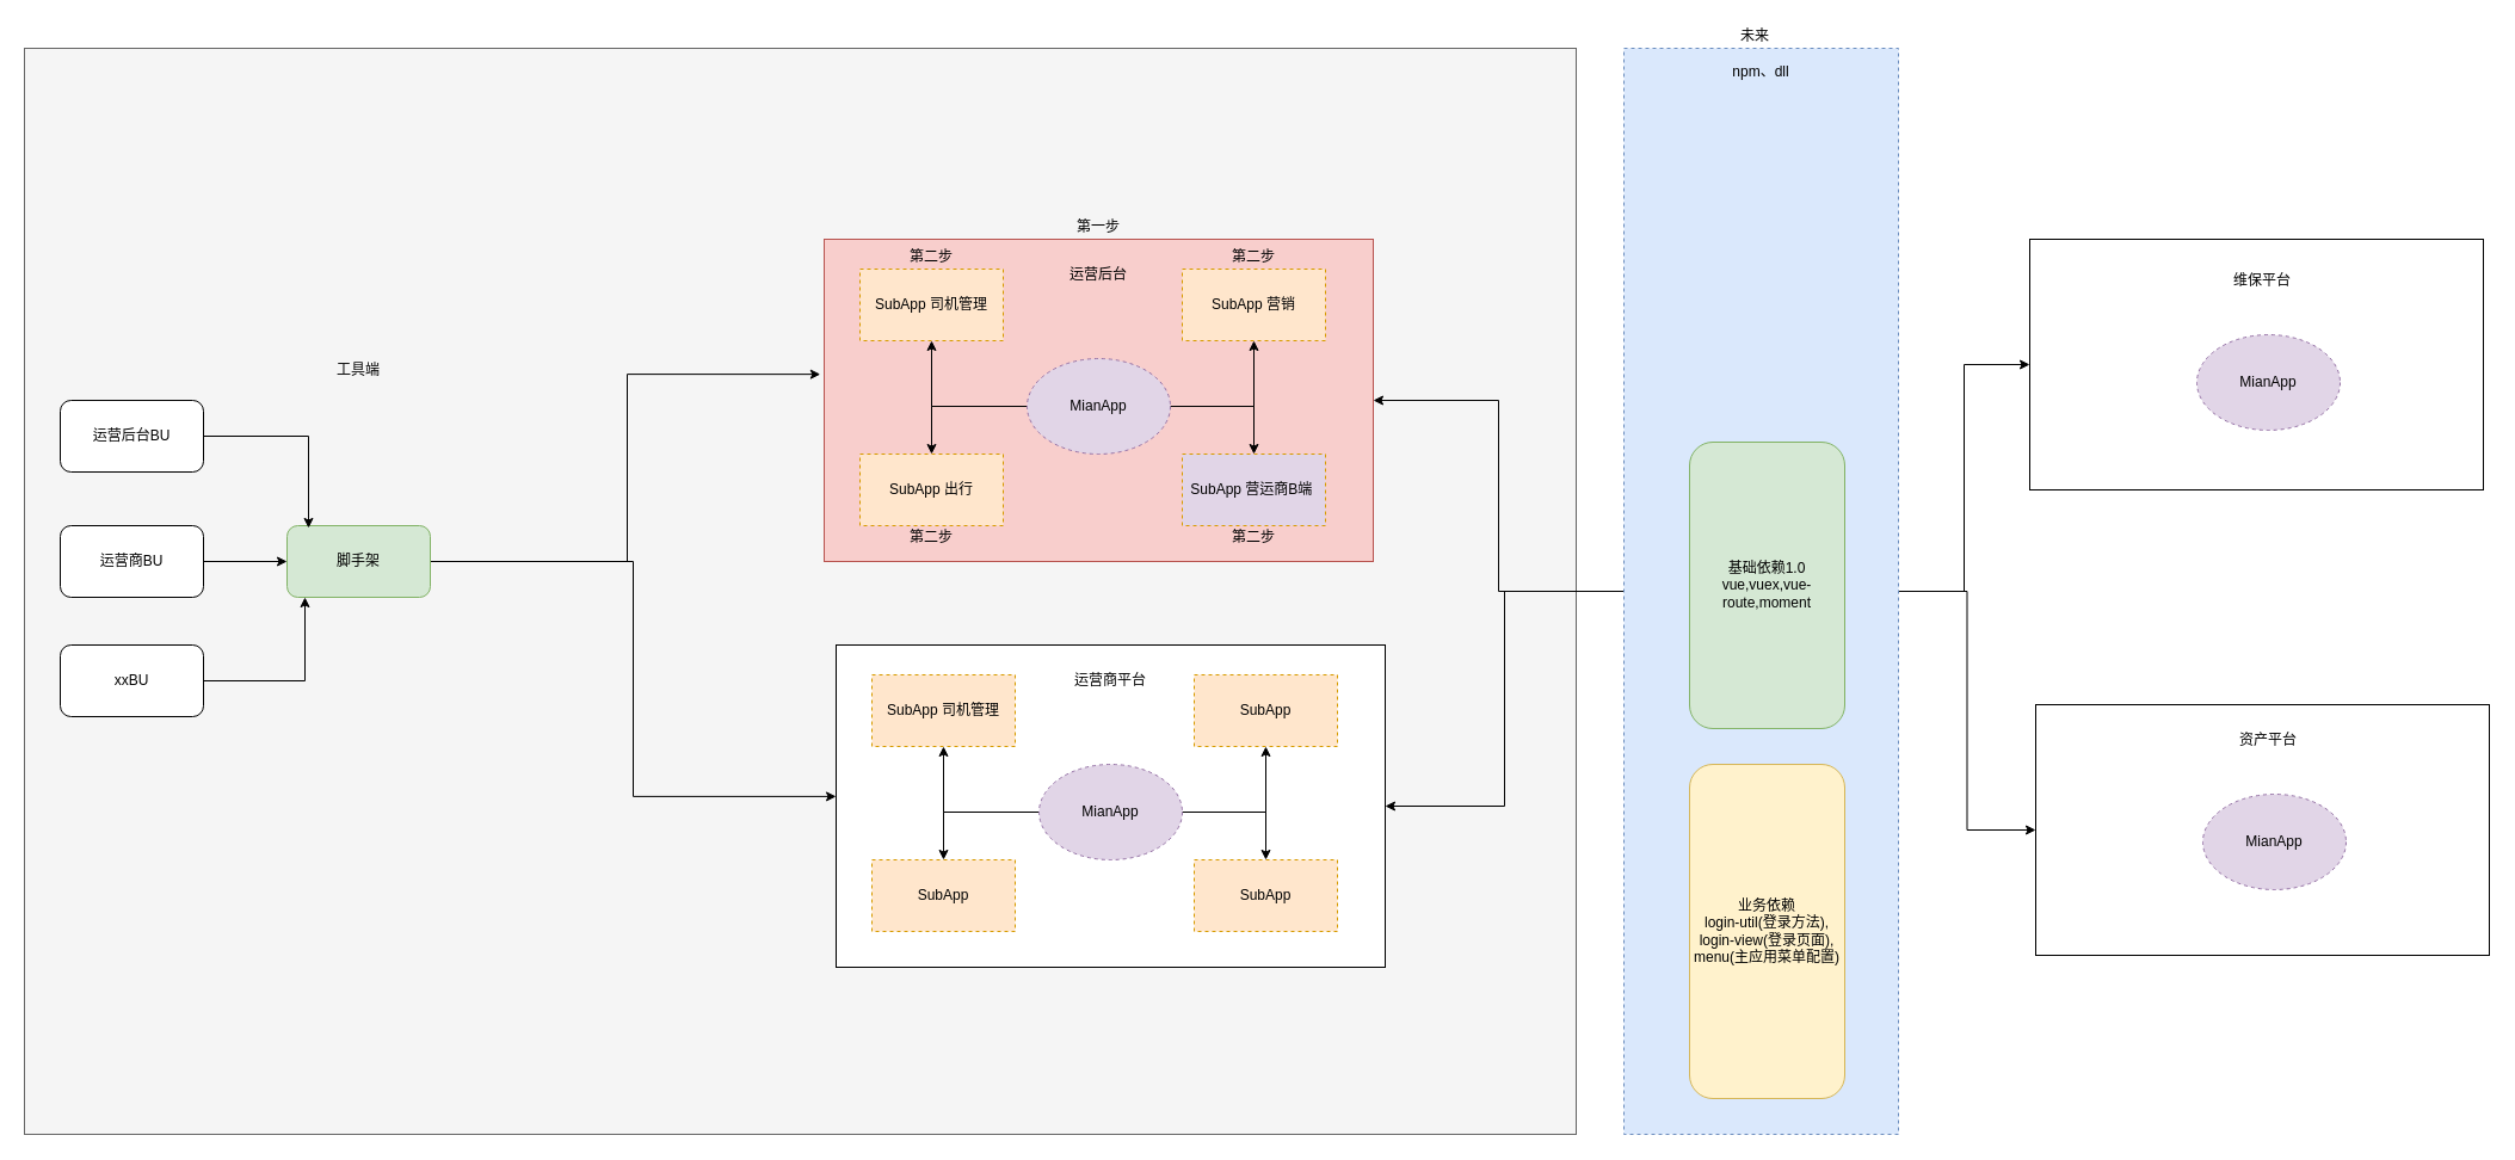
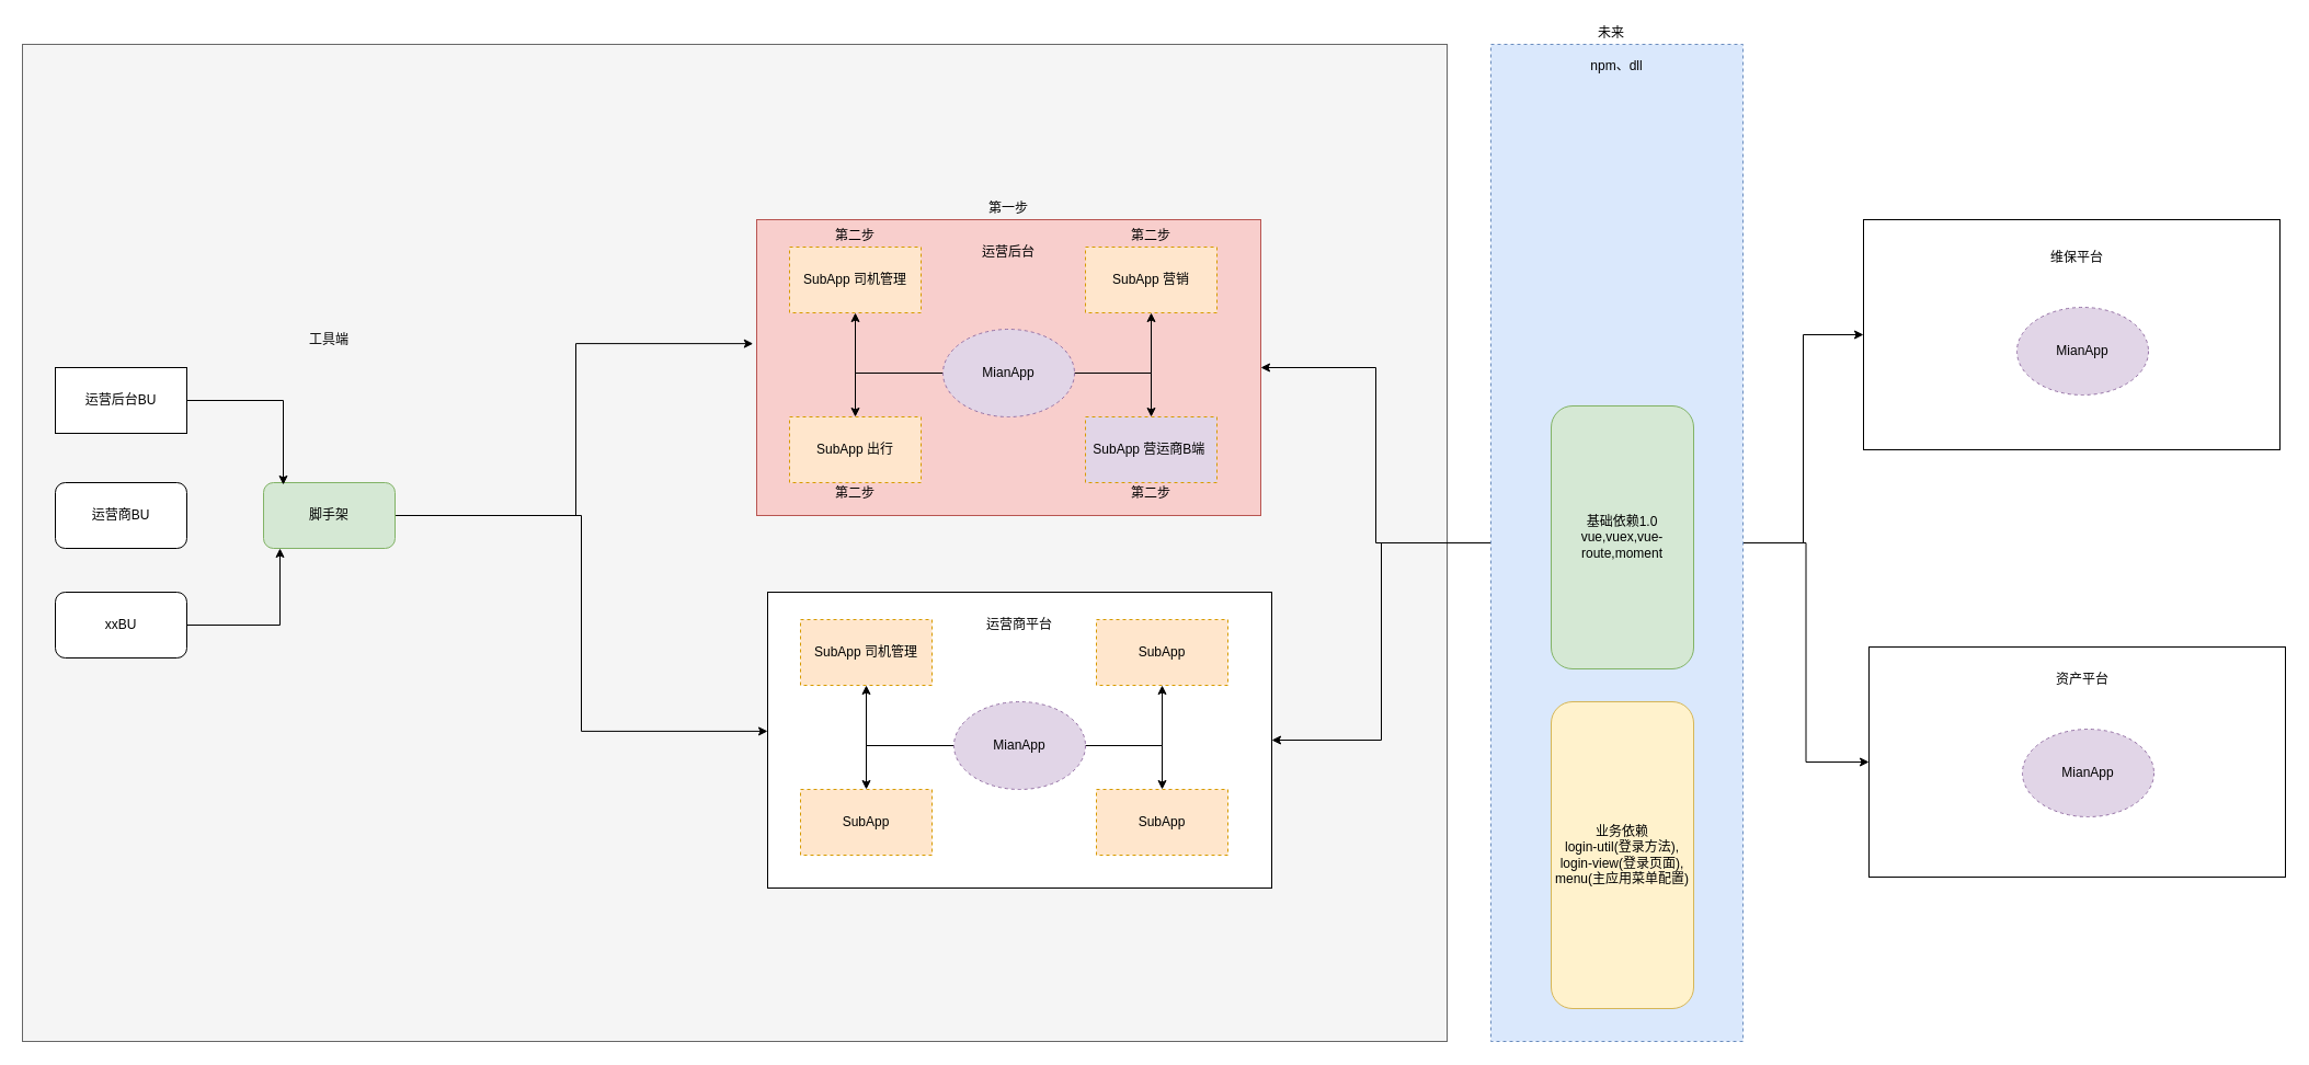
- <mxCell id="49" value="运营后台BU" style="rounded=1;whiteSpace=wrap;html=1;" vertex="1" parent="1"><mxGeometry x="50" y="335" width="120" height="60" as="geometry" /></mxCell>
+ <mxCell id="49" value="运营后台BU" style="whiteSpace=wrap;html=1;rounded=0;" vertex="1" parent="1"><mxGeometry x="50" y="335" width="120" height="60" as="geometry" /></mxCell>
- <mxCell id="50" style="edgeStyle=orthogonalEdgeStyle;rounded=0;orthogonalLoop=1;jettySize=auto;html=1;entryX=0;entryY=0.5;entryDx=0;entryDy=0;" edge="1" parent="1" source="51" target="34"><mxGeometry relative="1" as="geometry" /></mxCell>
